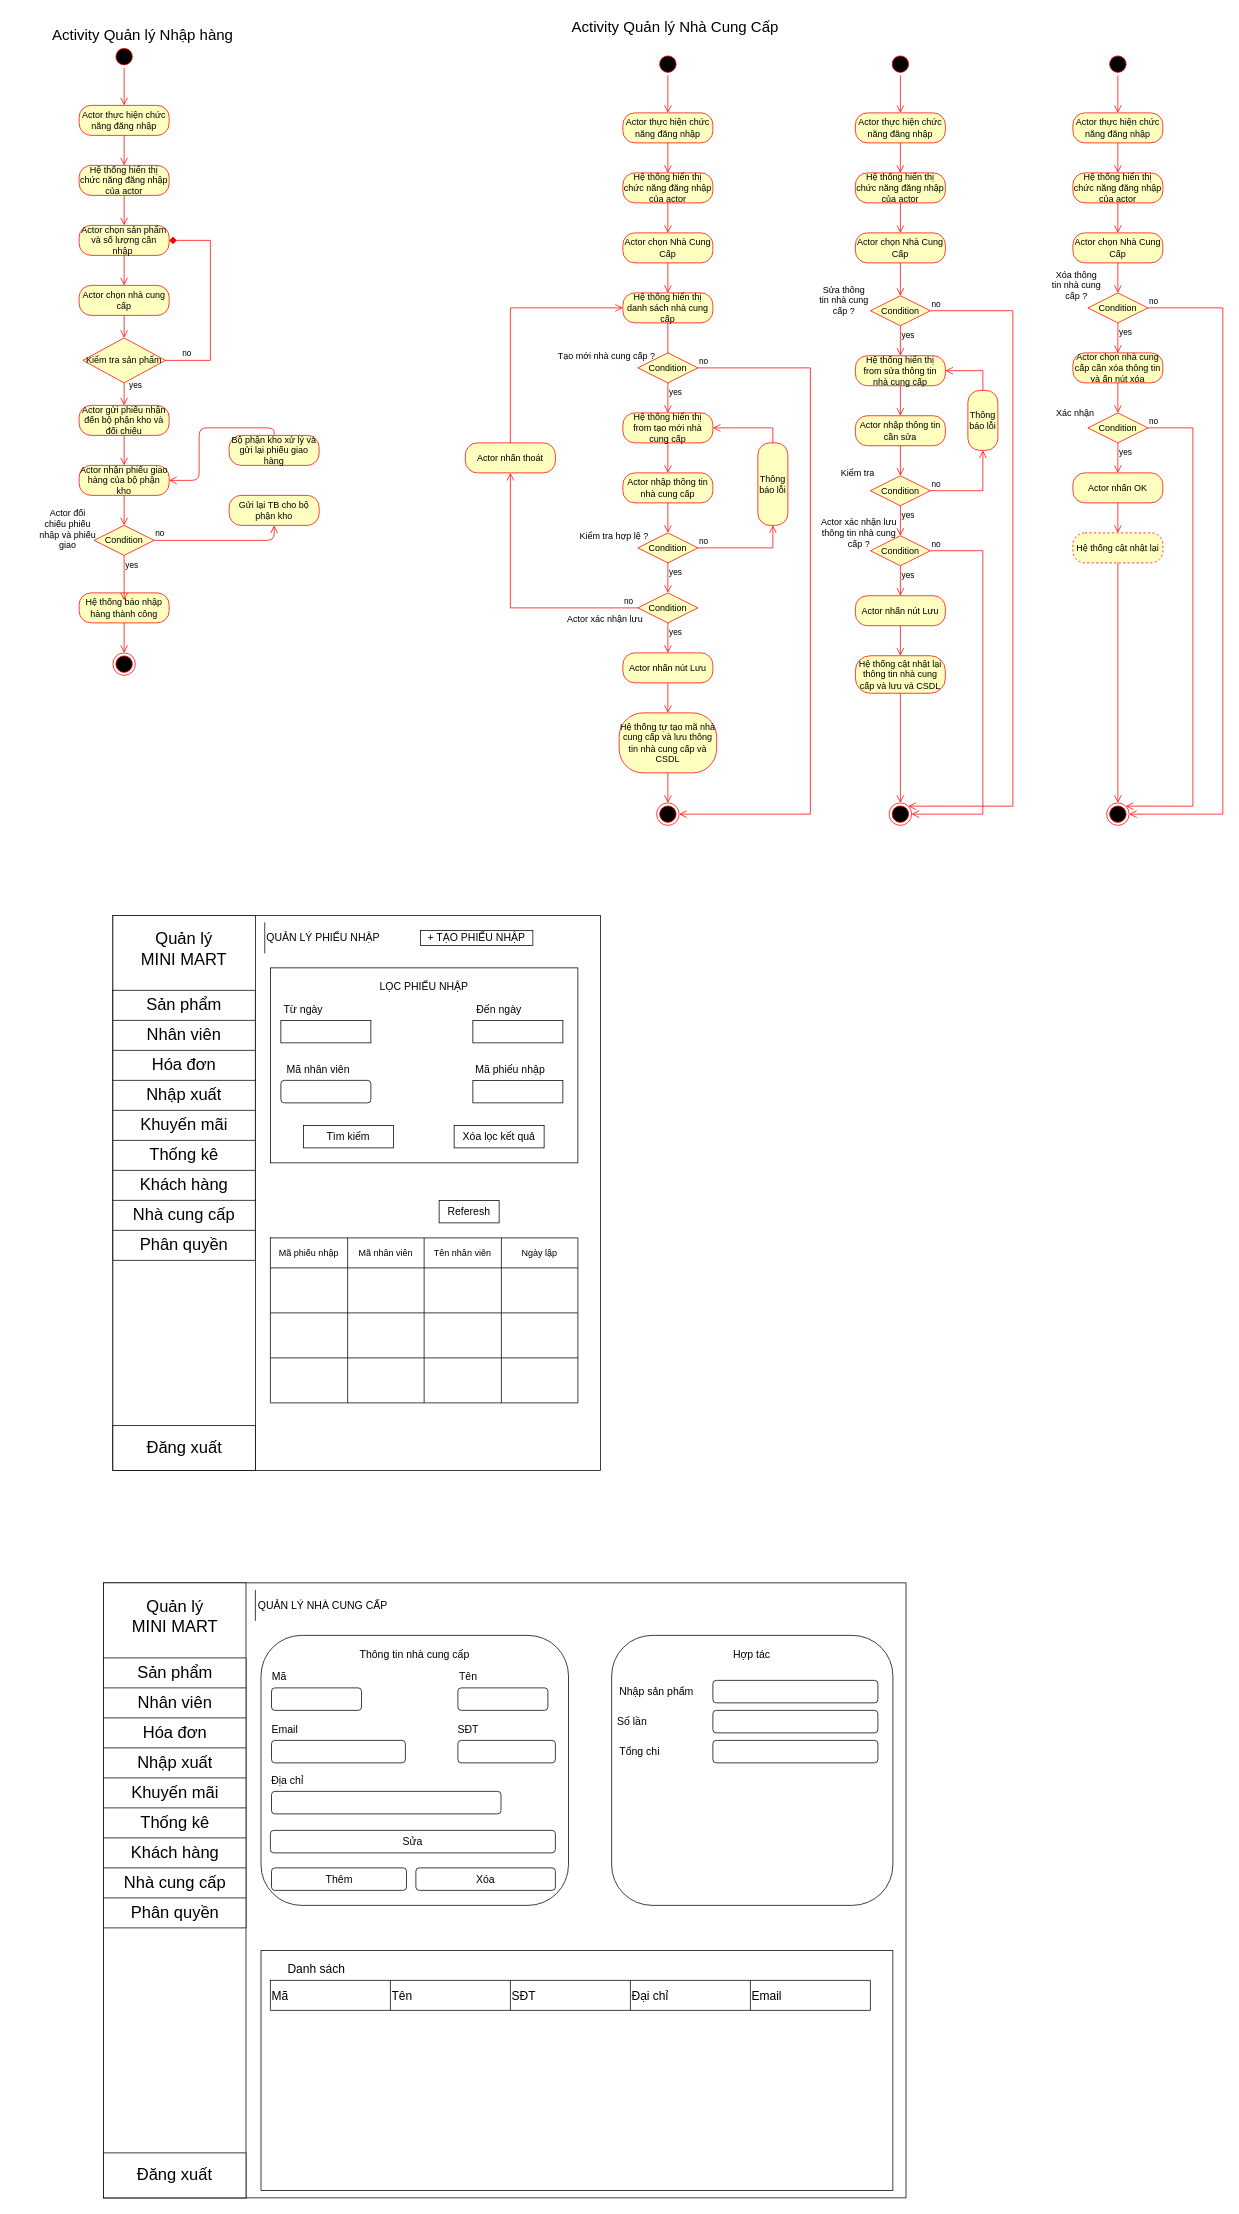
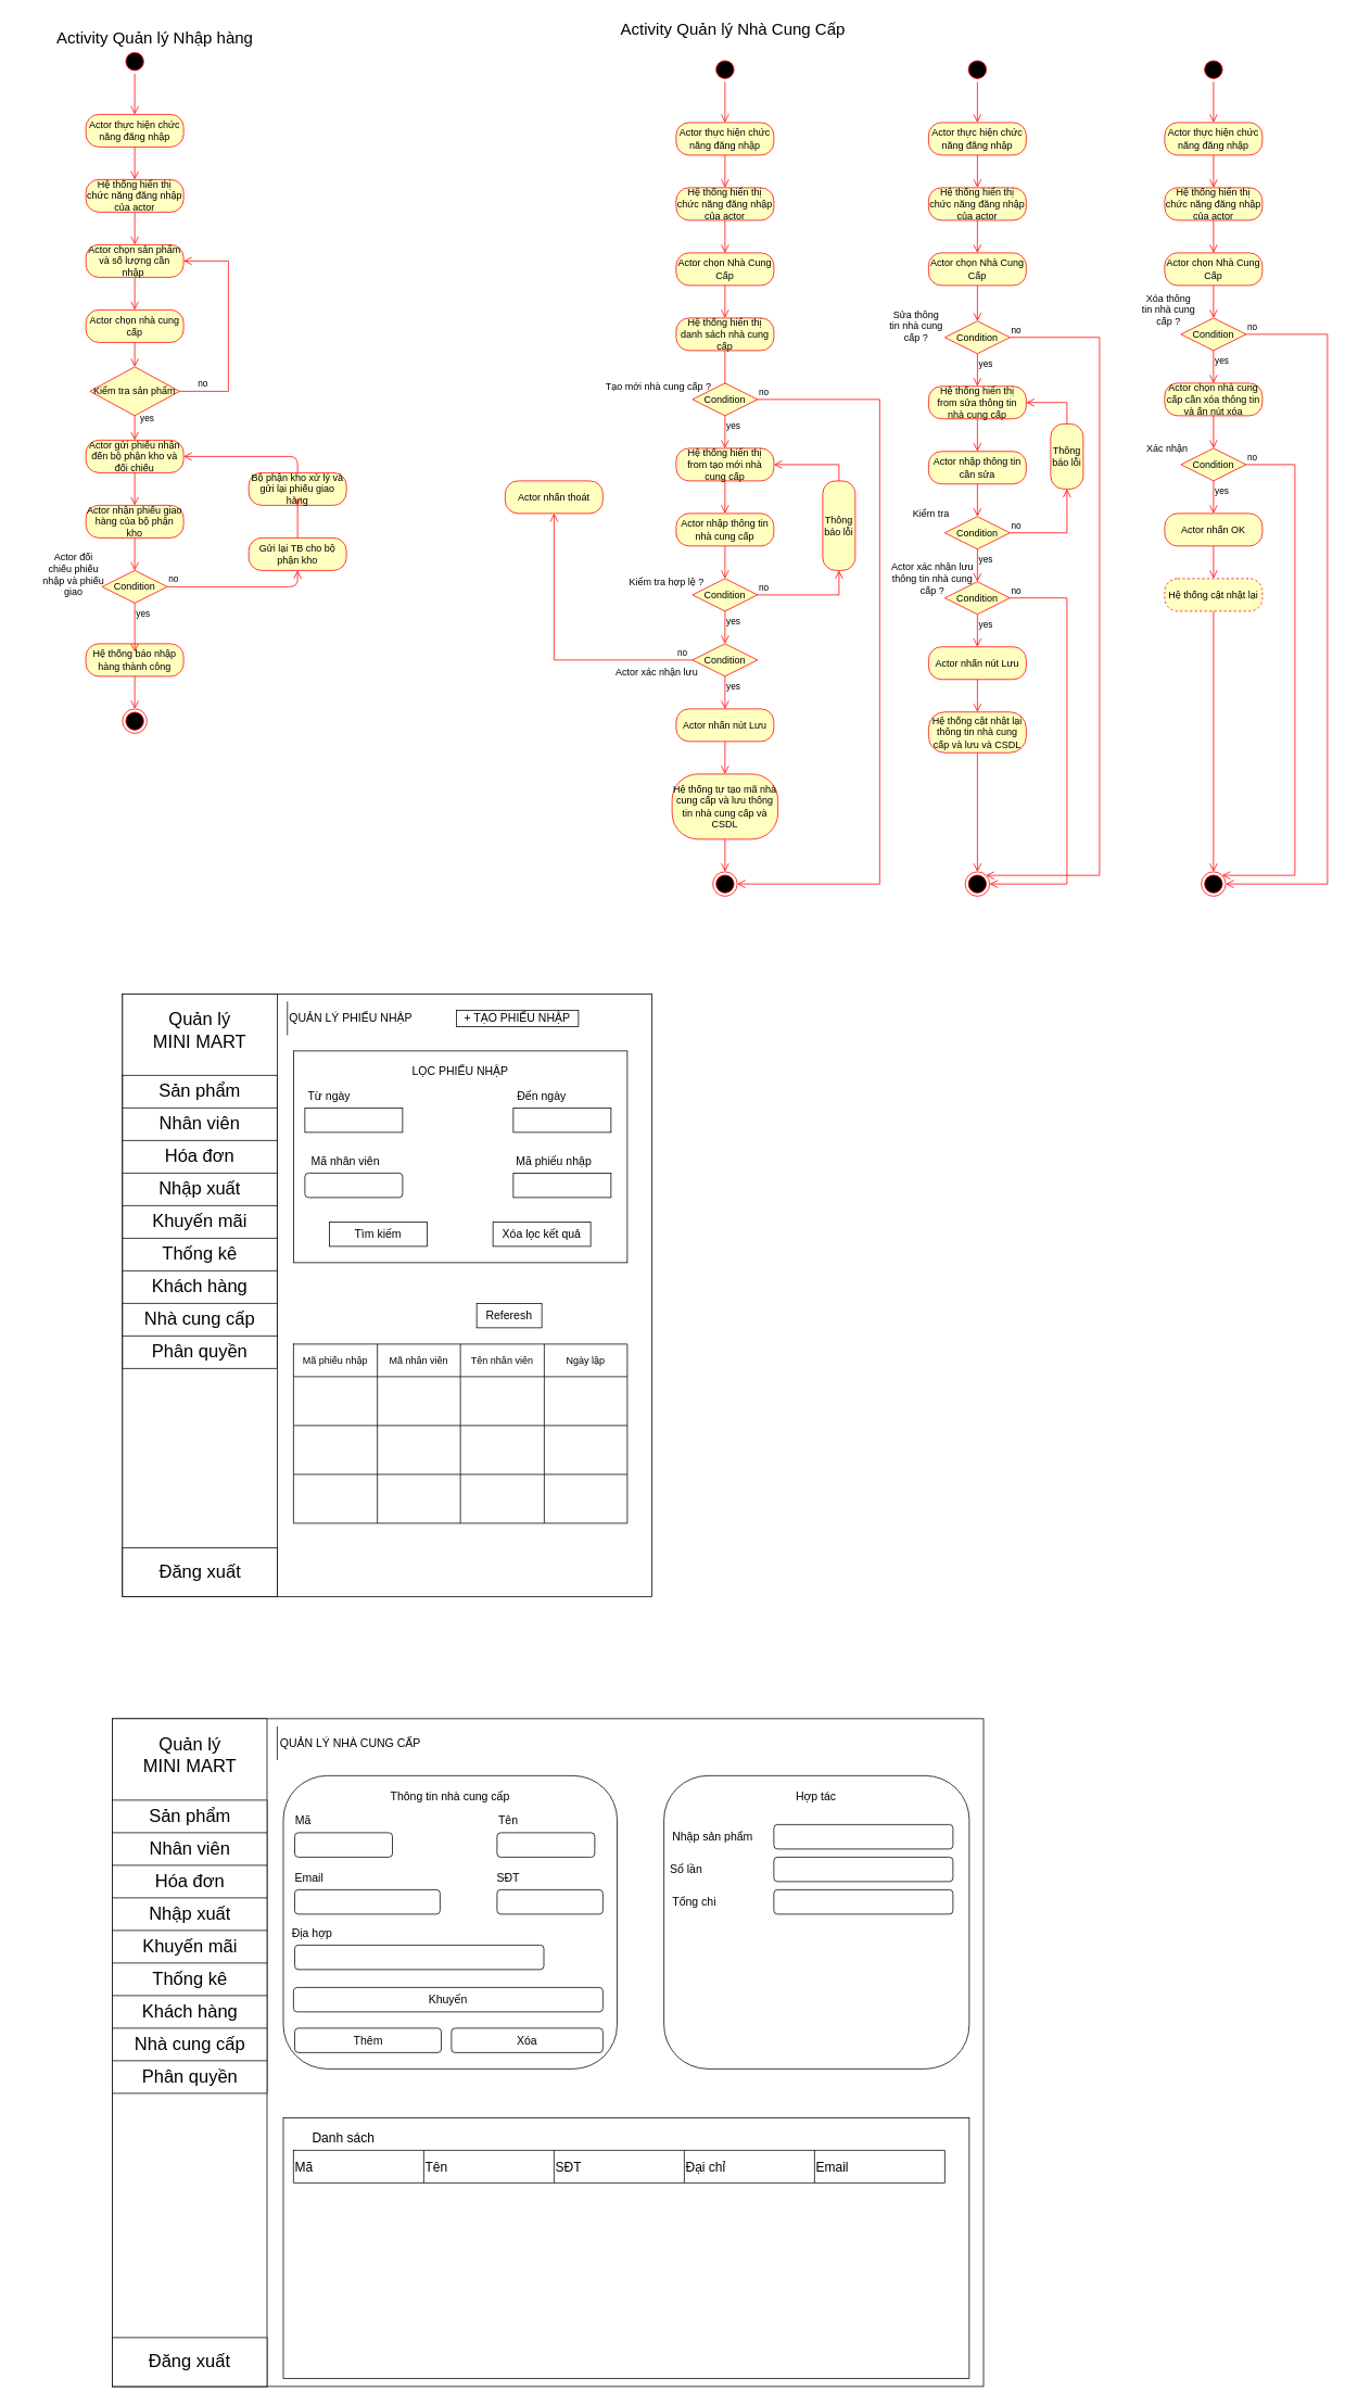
- <mxCell id="13" value="no" style="edgeStyle=orthogonalEdgeStyle;html=1;align=left;verticalAlign=bottom;endArrow=diamond;endSize=8;strokeColor=#ff0000;rounded=0;entryX=1;entryY=0.5;entryDx=0;entryDy=0;exitX=1;exitY=0.5;exitDx=0;exitDy=0;" parent="1" source="12" edge="1" target="8"><mxGeometry x="-0.846" relative="1" as="geometry"><mxPoint x="270" y="490" as="targetPoint" /><Array as="points"><mxPoint x="280" y="480" /><mxPoint x="280" y="320" /></Array><mxPoint as="offset" /></mxGeometry></mxCell>
+ <mxCell id="13" value="no" style="edgeStyle=orthogonalEdgeStyle;html=1;align=left;verticalAlign=bottom;endArrow=open;endSize=8;strokeColor=#ff0000;rounded=0;entryX=1;entryY=0.5;entryDx=0;entryDy=0;exitX=1;exitY=0.5;exitDx=0;exitDy=0;" parent="1" source="12" edge="1" target="8"><mxGeometry x="-0.846" relative="1" as="geometry"><mxPoint x="270" y="490" as="targetPoint" /><Array as="points"><mxPoint x="280" y="480" /><mxPoint x="280" y="320" /></Array><mxPoint as="offset" /></mxGeometry></mxCell>
- <mxCell id="48" value="" style="edgeStyle=orthogonalEdgeStyle;html=1;verticalAlign=bottom;endArrow=open;endSize=8;strokeColor=#ff0000;rounded=0;exitX=0.5;exitY=0;exitDx=0;exitDy=0;entryX=0;entryY=0.5;entryDx=0;entryDy=0;" parent="1" source="47" target="27" edge="1"><mxGeometry relative="1" as="geometry"><mxPoint x="730" y="620" as="targetPoint" /></mxGeometry></mxCell>
- <mxCell id="237" value="" style="edgeStyle=orthogonalEdgeStyle;html=1;verticalAlign=bottom;endArrow=open;endSize=8;strokeColor=#ff0000;exitX=0.5;exitY=0;exitDx=0;exitDy=0;entryX=1;entryY=0.5;entryDx=0;entryDy=0;" edge="1" source="236" parent="1" target="189"><mxGeometry relative="1" as="geometry"><mxPoint x="371" y="460" as="targetPoint" /></mxGeometry></mxCell>
+ <mxCell id="237" value="" style="edgeStyle=orthogonalEdgeStyle;html=1;verticalAlign=bottom;endArrow=open;endSize=8;strokeColor=#ff0000;exitX=0.5;exitY=0;exitDx=0;exitDy=0;" edge="1" source="236" parent="1" target="191"><mxGeometry relative="1" as="geometry"><mxPoint x="371" y="460" as="targetPoint" /></mxGeometry></mxCell>
+ <mxCell id="238" value="" style="edgeStyle=orthogonalEdgeStyle;html=1;verticalAlign=bottom;endArrow=open;endSize=8;strokeColor=#ff0000;exitX=0.5;exitY=0;exitDx=0;exitDy=0;entryX=0.5;entryY=1;entryDx=0;entryDy=0;" edge="1" parent="1" source="188" target="236"><mxGeometry relative="1" as="geometry"><mxPoint x="381" y="470" as="targetPoint" /><mxPoint x="381.25" y="580" as="sourcePoint" /><Array as="points"><mxPoint x="365" y="610" /><mxPoint x="365" y="610" /></Array></mxGeometry></mxCell>
- <mxCell id="164" value="Địa chỉ" style="text;html=1;strokeColor=none;fillColor=none;align=center;verticalAlign=middle;whiteSpace=wrap;rounded=0;fontSize=14;" parent="1" vertex="1"><mxGeometry x="347.5" y="2358" width="70" height="30" as="geometry" /></mxCell>
+ <mxCell id="164" value="Địa hợp" style="text;html=1;strokeColor=none;fillColor=none;align=center;verticalAlign=middle;whiteSpace=wrap;rounded=0;fontSize=14;" parent="1" vertex="1"><mxGeometry x="347.5" y="2358" width="70" height="30" as="geometry" /></mxCell>
- <mxCell id="165" value="Sửa" style="rounded=1;whiteSpace=wrap;html=1;fontSize=14;" parent="1" vertex="1"><mxGeometry x="360" y="2440" width="380" height="30" as="geometry" /></mxCell>
+ <mxCell id="165" value="Khuyến" style="rounded=1;whiteSpace=wrap;html=1;fontSize=14;" parent="1" vertex="1"><mxGeometry x="360" y="2440" width="380" height="30" as="geometry" /></mxCell>
